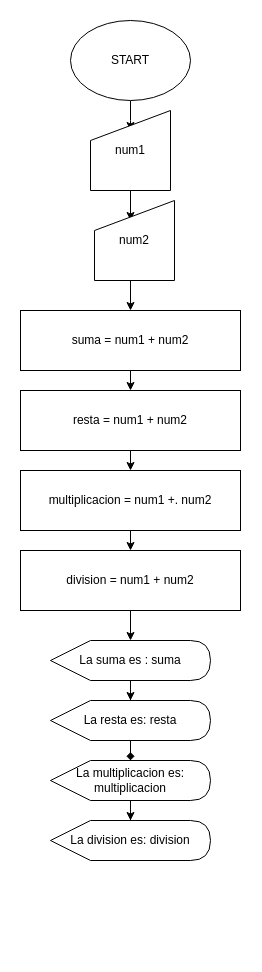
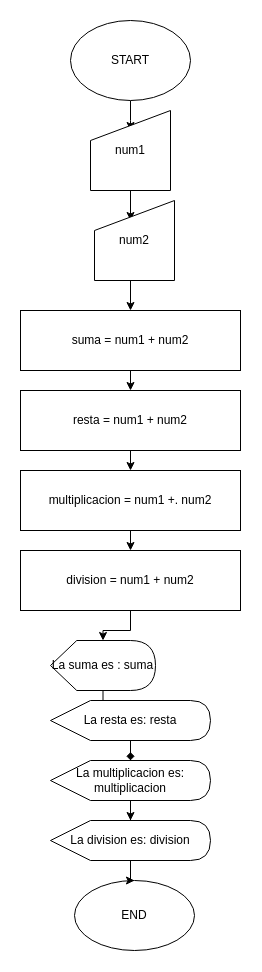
- <mxCell id="15" value="La suma es : suma" style="shape=display;whiteSpace=wrap;html=1;" vertex="1" parent="1"><mxGeometry x="50" y="640" width="160" height="40" as="geometry" /></mxCell>
+ <mxCell id="15" value="La suma es : suma" style="shape=display;whiteSpace=wrap;html=1;" vertex="1" parent="1"><mxGeometry x="50" y="640" width="105" height="50" as="geometry" /></mxCell>
+ <mxCell id="23" value="" style="edgeStyle=orthogonalEdgeStyle;rounded=0;orthogonalLoop=1;jettySize=auto;html=1;" edge="1" parent="1" source="24" target="16"><mxGeometry relative="1" as="geometry" /></mxCell>
+ <mxCell id="16" value="END&lt;br&gt;" style="ellipse;whiteSpace=wrap;html=1;" vertex="1" parent="1"><mxGeometry x="74" y="880" width="120" height="70" as="geometry" /></mxCell>
